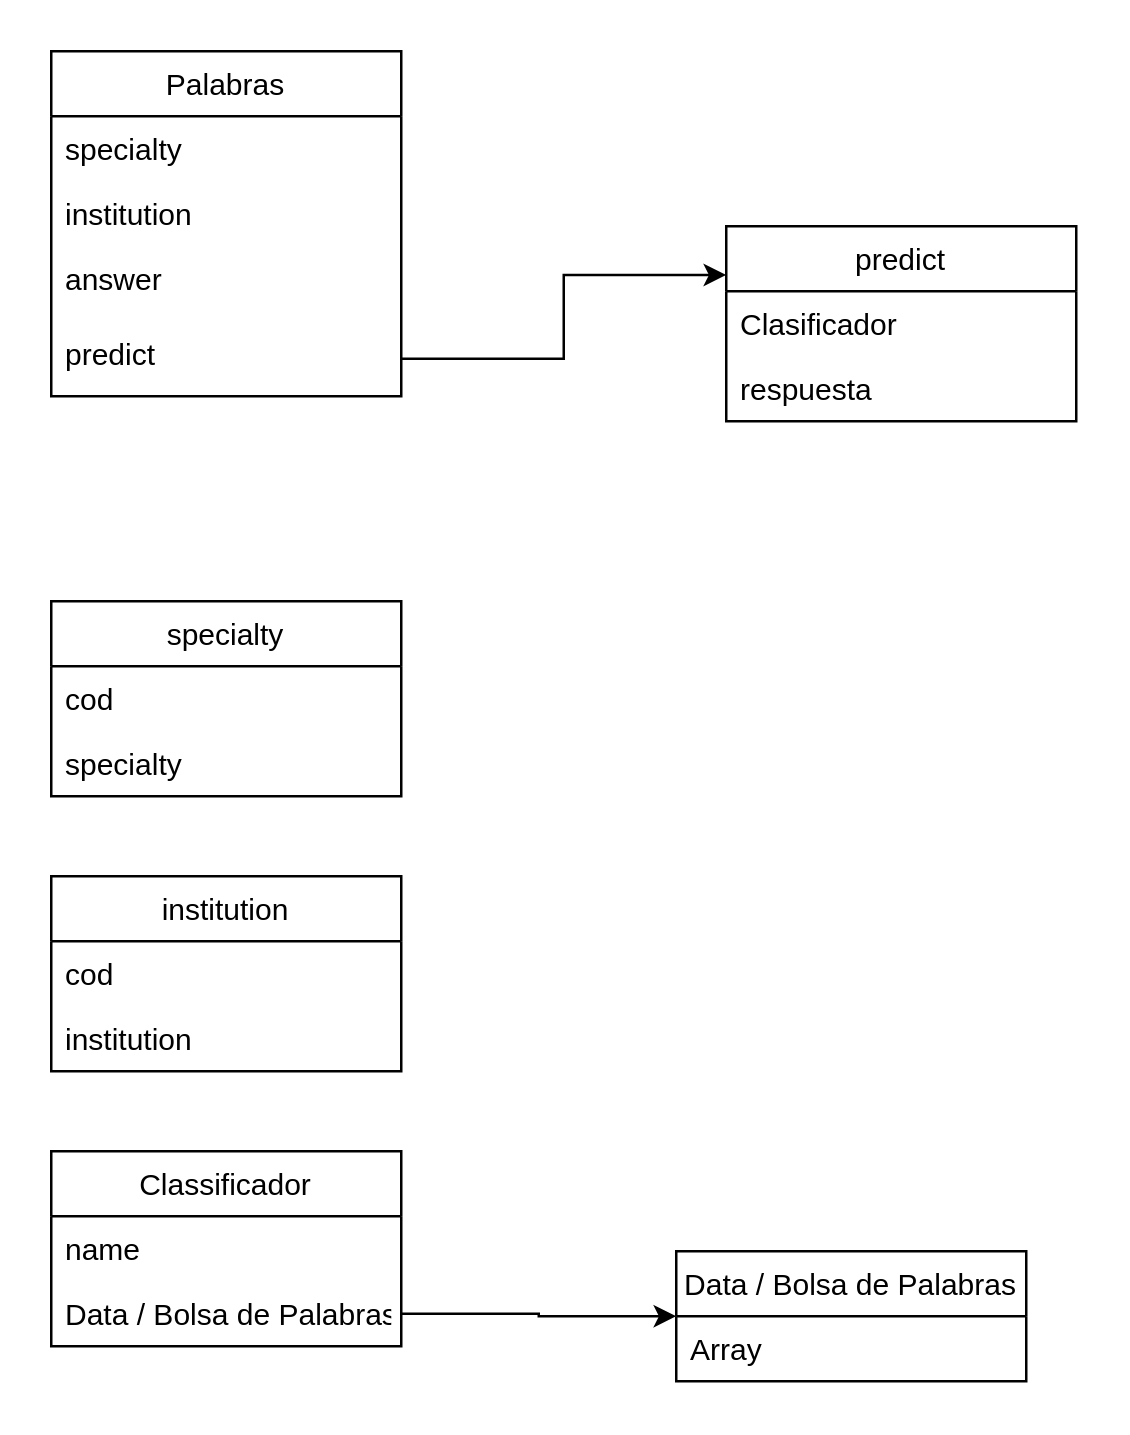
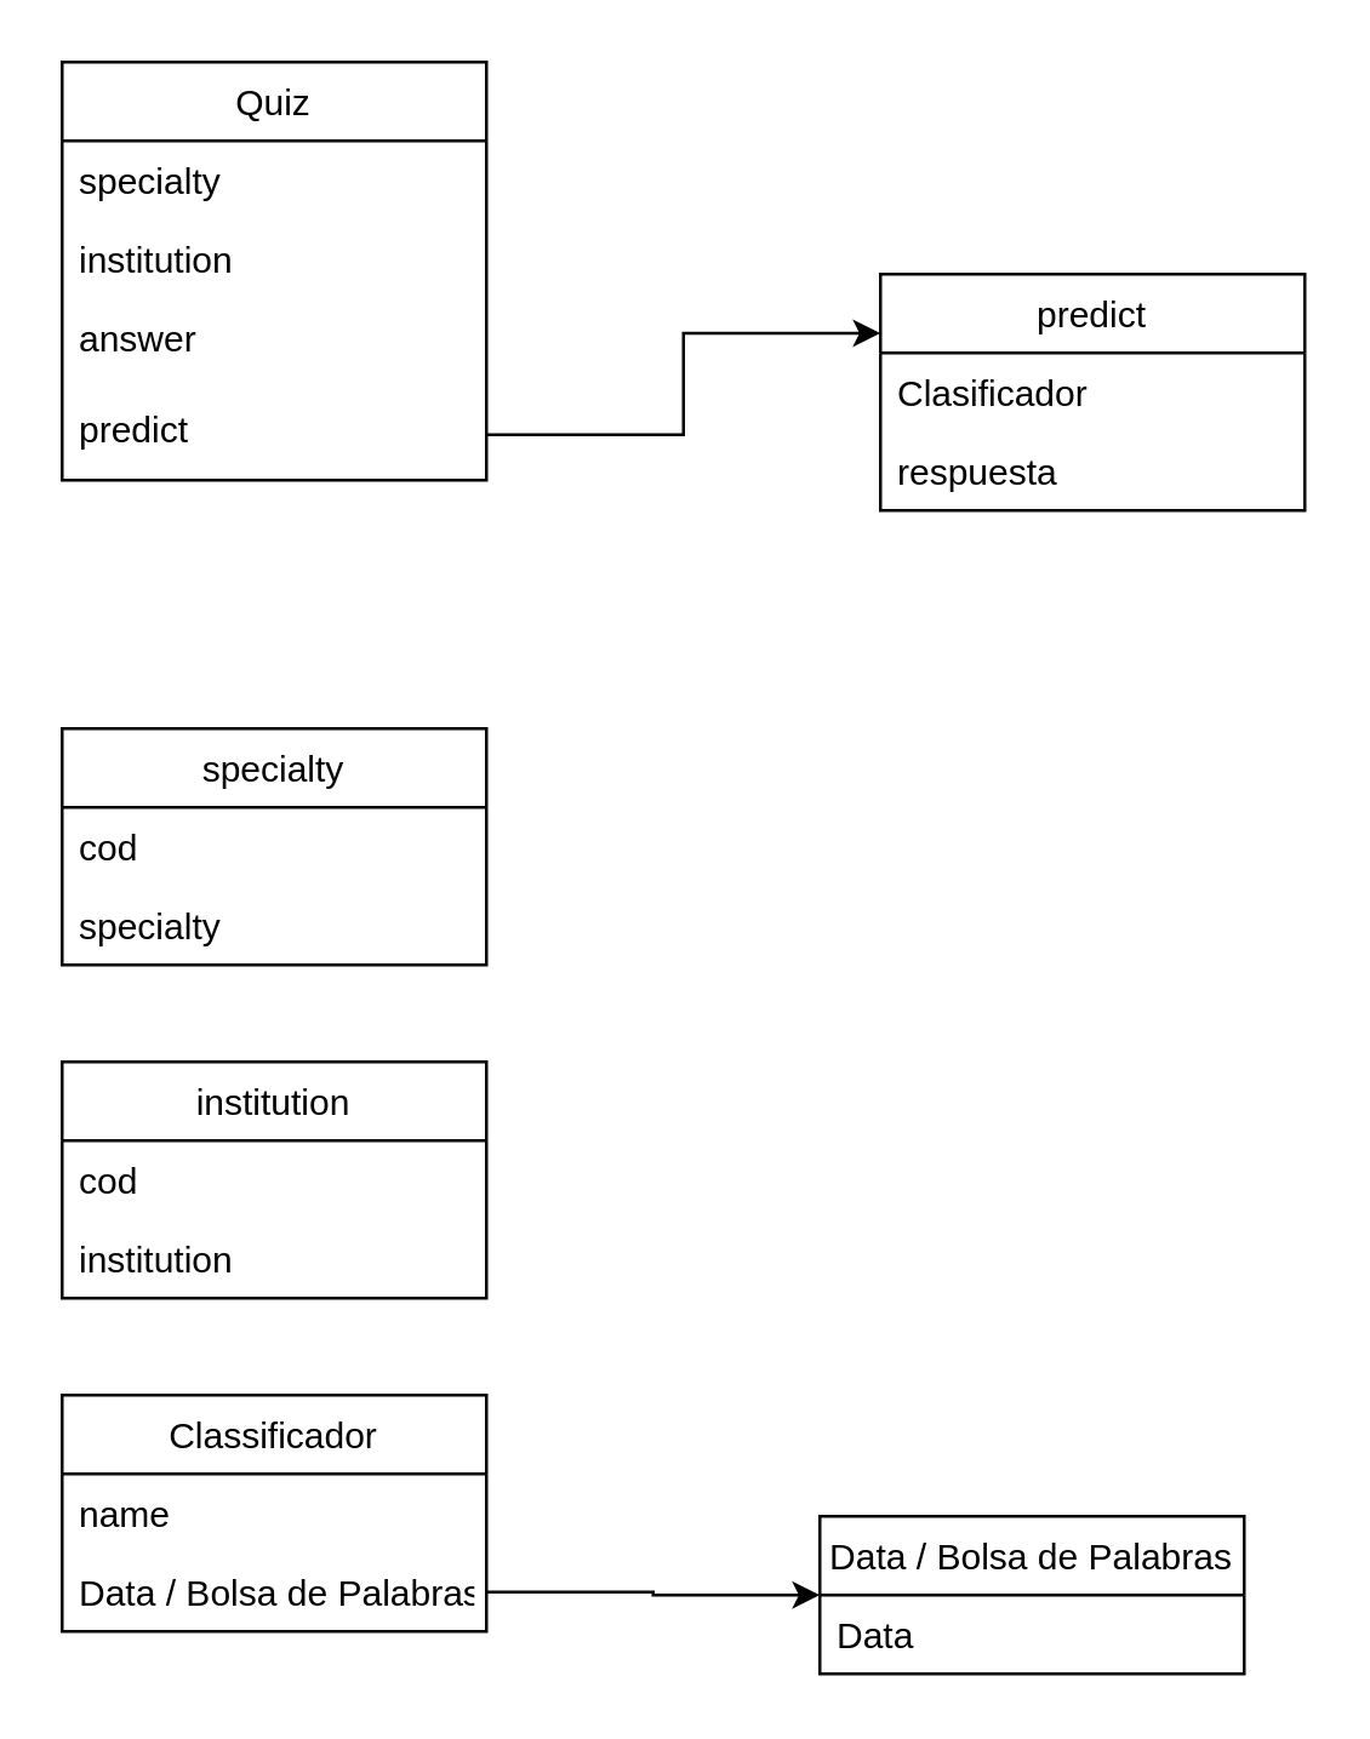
- <mxCell id="2" value="Palabras" style="swimlane;fontStyle=0;childLayout=stackLayout;horizontal=1;startSize=26;fillColor=none;horizontalStack=0;resizeParent=1;resizeParentMax=0;resizeLast=0;collapsible=1;marginBottom=0;" parent="1" vertex="1"><mxGeometry x="20" y="20" width="140" height="138" as="geometry" /></mxCell>
+ <mxCell id="2" value="Quiz" style="swimlane;fontStyle=0;childLayout=stackLayout;horizontal=1;startSize=26;fillColor=none;horizontalStack=0;resizeParent=1;resizeParentMax=0;resizeLast=0;collapsible=1;marginBottom=0;" parent="1" vertex="1"><mxGeometry x="20" y="20" width="140" height="138" as="geometry" /></mxCell>
- <mxCell id="21" value="Array" style="text;strokeColor=none;fillColor=none;align=left;verticalAlign=top;spacingLeft=4;spacingRight=4;overflow=hidden;rotatable=0;points=[[0,0.5],[1,0.5]];portConstraint=eastwest;" vertex="1" parent="20"><mxGeometry y="26" width="140" height="26" as="geometry" /></mxCell>
+ <mxCell id="21" value="Data" style="text;strokeColor=none;fillColor=none;align=left;verticalAlign=top;spacingLeft=4;spacingRight=4;overflow=hidden;rotatable=0;points=[[0,0.5],[1,0.5]];portConstraint=eastwest;" vertex="1" parent="20"><mxGeometry y="26" width="140" height="26" as="geometry" /></mxCell>
